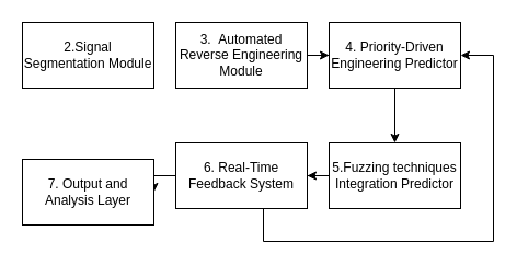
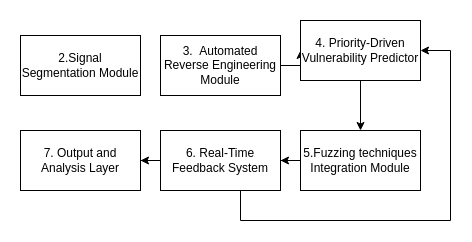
- <mxCell id="2" value="2.Signal Segmentation Module&lt;br&gt;" style="rounded=0;whiteSpace=wrap;html=1;" parent="1" vertex="1"><mxGeometry x="20" y="20" width="120" height="60" as="geometry" /></mxCell>
+ <mxCell id="2" value="2.Signal Segmentation Module&lt;br&gt;" style="rounded=0;whiteSpace=wrap;html=1;" parent="1" vertex="1"><mxGeometry x="20" y="35" width="120" height="60" as="geometry" /></mxCell>
- <mxCell id="4" value="3.&amp;nbsp;&amp;nbsp;Automated Reverse Engineering Module" style="rounded=0;whiteSpace=wrap;html=1;" parent="1" vertex="1"><mxGeometry x="160" y="20" width="120" height="60" as="geometry" /></mxCell>
+ <mxCell id="4" value="3.&amp;nbsp;&amp;nbsp;Automated Reverse Engineering Module" style="rounded=0;whiteSpace=wrap;html=1;" parent="1" vertex="1"><mxGeometry x="160" y="35" width="120" height="60" as="geometry" /></mxCell>
- <mxCell id="6" value="4.&amp;nbsp;Priority-Driven Engineering Predictor" style="rounded=0;whiteSpace=wrap;html=1;" parent="1" vertex="1"><mxGeometry x="300" y="20" width="120" height="60" as="geometry" /></mxCell>
+ <mxCell id="6" value="4.&amp;nbsp;Priority-Driven Vulnerability Predictor" style="rounded=0;whiteSpace=wrap;html=1;" parent="1" vertex="1"><mxGeometry x="300" y="20" width="120" height="60" as="geometry" /></mxCell>
- <mxCell id="8" value="5.Fuzzing techniques Integration Predictor" style="rounded=0;whiteSpace=wrap;html=1;" parent="1" vertex="1"><mxGeometry x="300" y="130" width="120" height="60" as="geometry" /></mxCell>
+ <mxCell id="8" value="5.Fuzzing techniques Integration Module" style="rounded=0;whiteSpace=wrap;html=1;" parent="1" vertex="1"><mxGeometry x="300" y="130" width="120" height="60" as="geometry" /></mxCell>
- <mxCell id="12" value="7.&amp;nbsp;Output and Analysis Layer" style="rounded=0;whiteSpace=wrap;html=1;" parent="1" vertex="1"><mxGeometry x="20" y="145" width="120" height="60" as="geometry" /></mxCell>
+ <mxCell id="12" value="7.&amp;nbsp;Output and Analysis Layer" style="rounded=0;whiteSpace=wrap;html=1;" parent="1" vertex="1"><mxGeometry x="20" y="130" width="120" height="60" as="geometry" /></mxCell>
